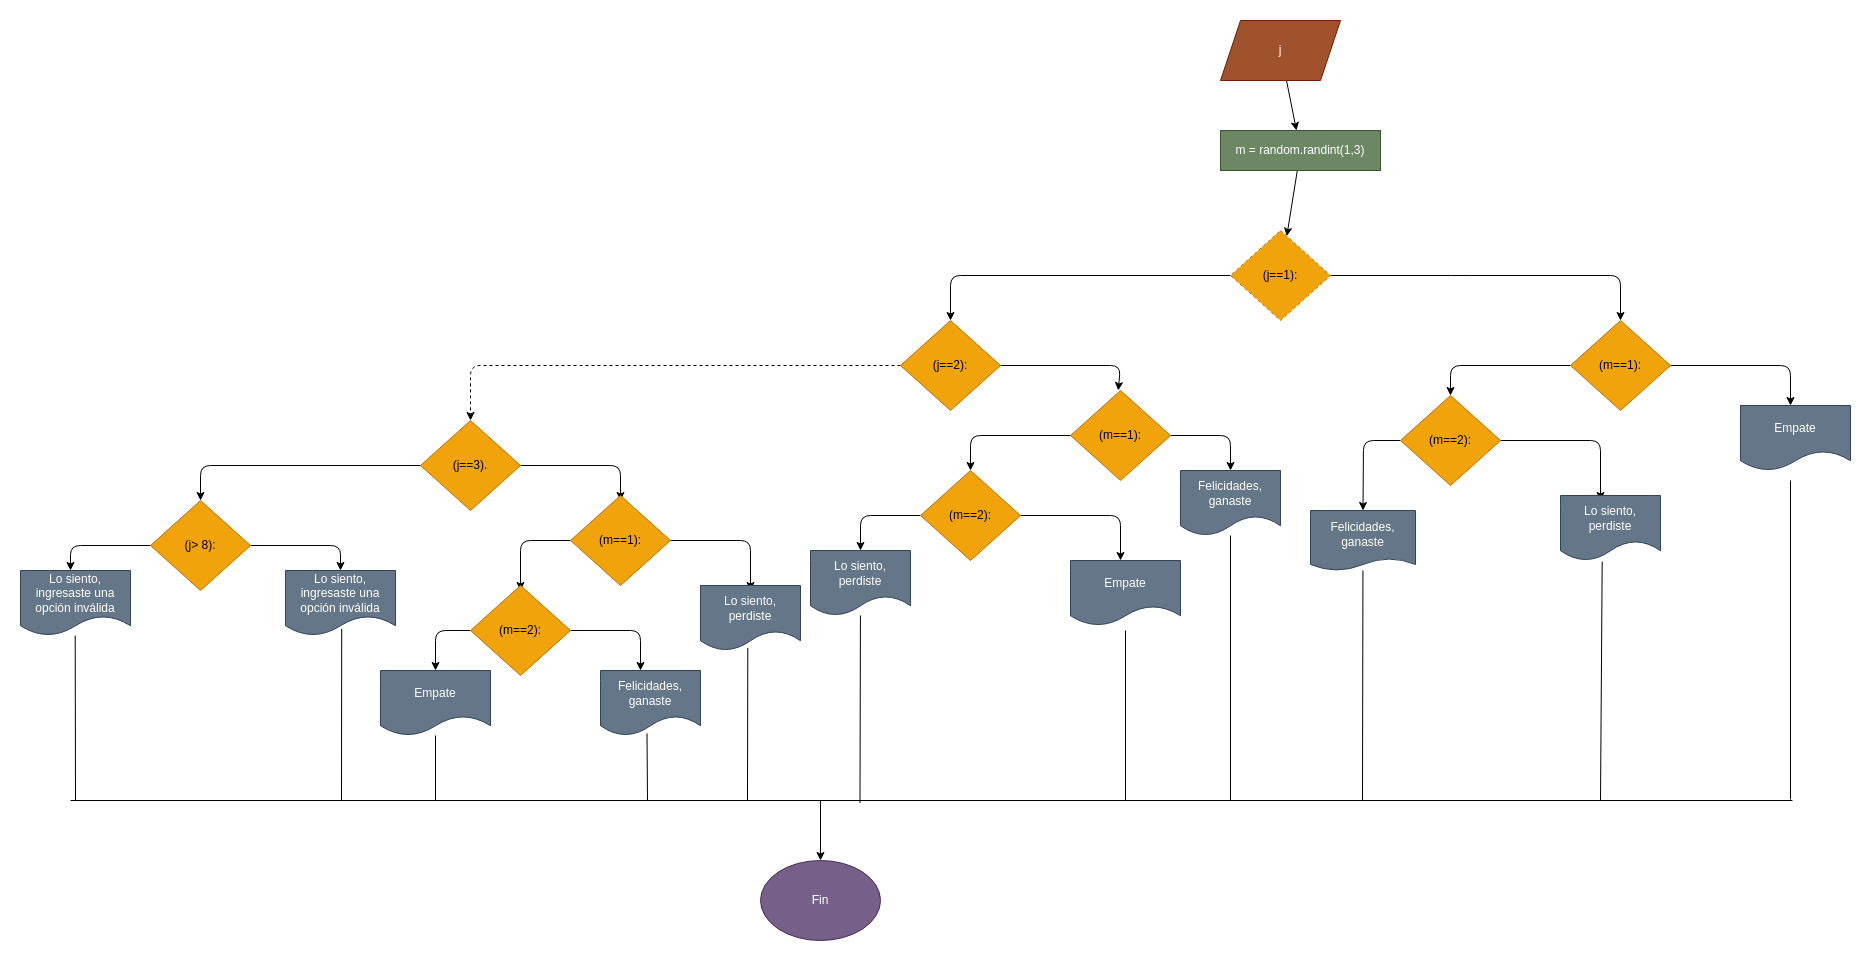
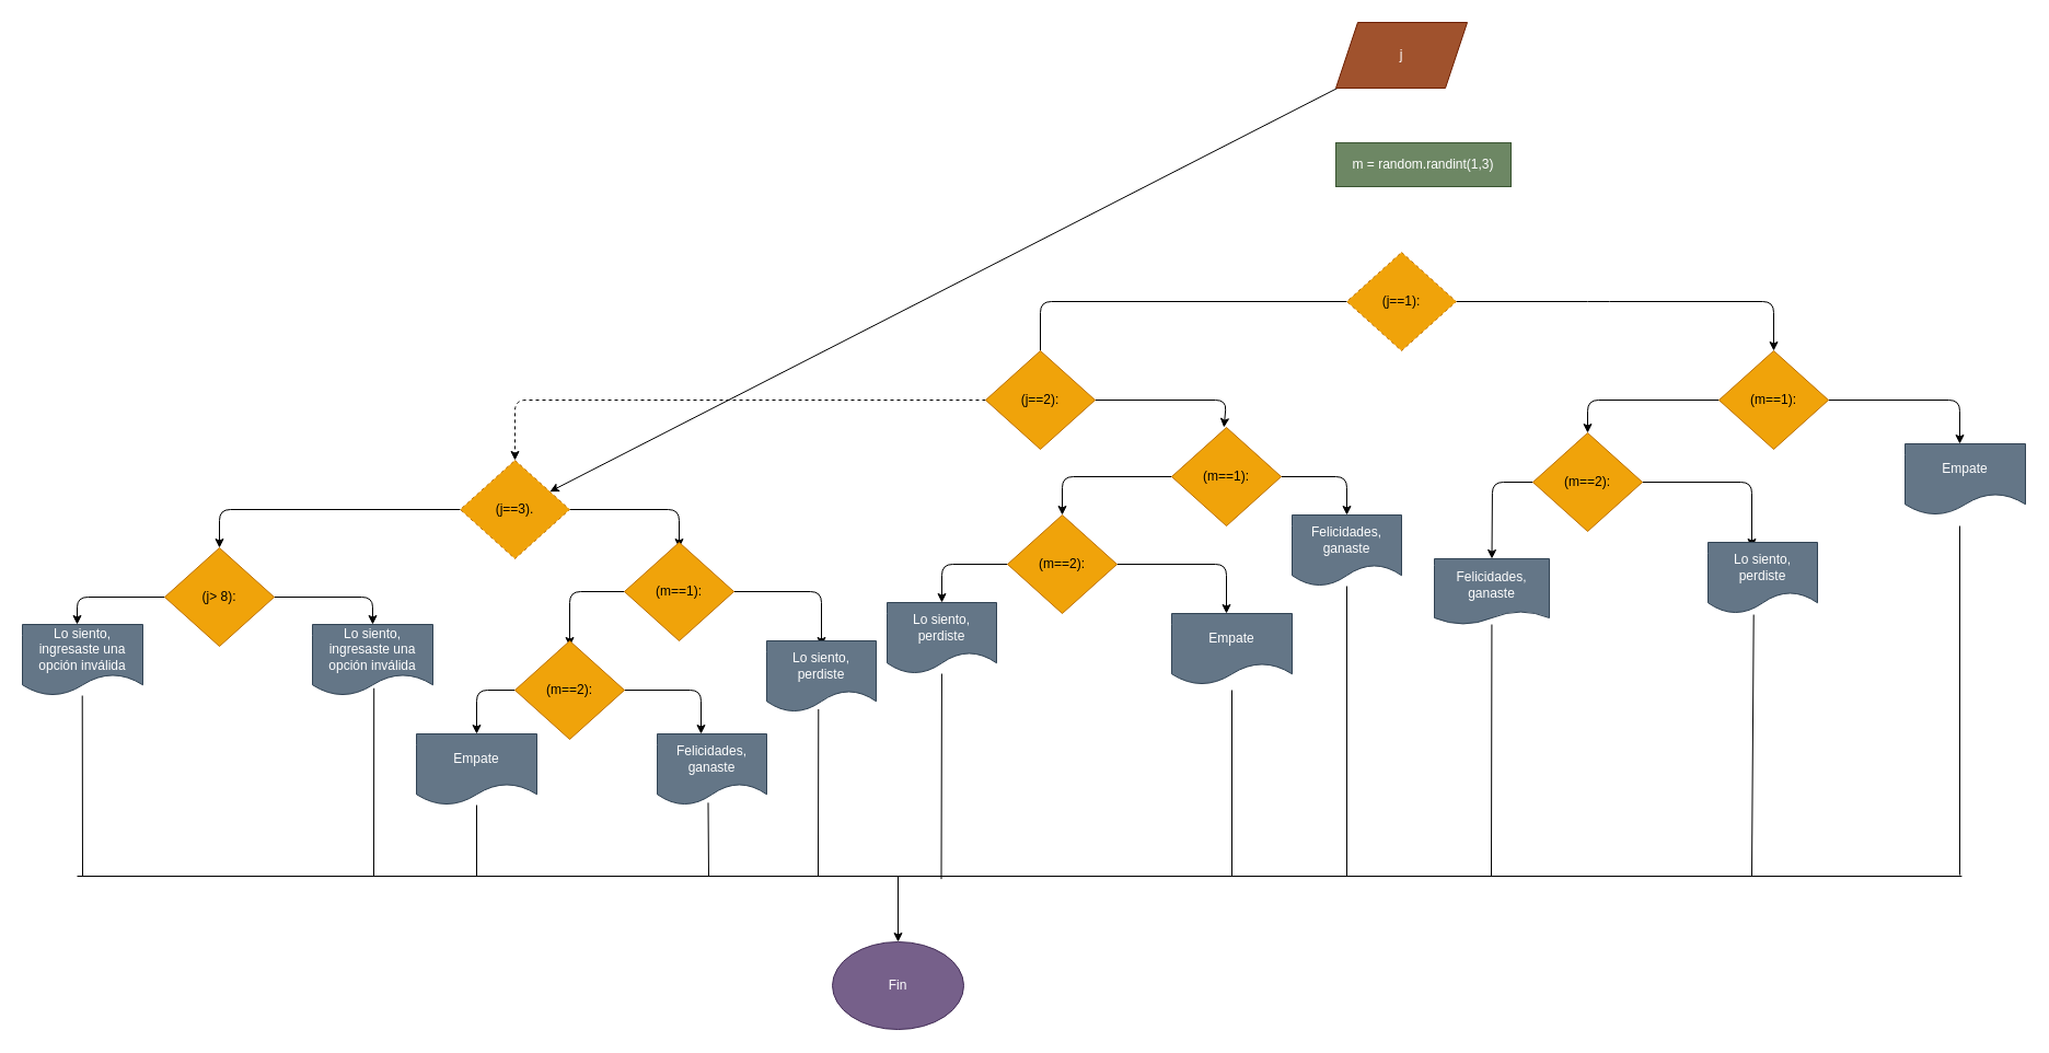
- <mxCell id="2" value="" style="edgeStyle=none;html=1;" edge="1" parent="1" source="3" target="5"><mxGeometry relative="1" as="geometry" /></mxCell>
+ <mxCell id="2" value="" style="edgeStyle=none;html=1;" edge="1" parent="1" source="3" target="32"><mxGeometry relative="1" as="geometry" /></mxCell>
- <mxCell id="4" value="" style="edgeStyle=none;html=1;" edge="1" parent="1" source="5" target="8"><mxGeometry relative="1" as="geometry" /></mxCell>
- <mxCell id="7" style="edgeStyle=none;html=1;entryX=0.5;entryY=0;entryDx=0;entryDy=0;" edge="1" parent="1" source="8" target="18"><mxGeometry relative="1" as="geometry"><mxPoint x="1070" y="320" as="targetPoint" /><Array as="points"><mxPoint x="950" y="275" /></Array></mxGeometry></mxCell>
+ <mxCell id="7" style="edgeStyle=none;html=1;entryX=0.5;entryY=0;entryDx=0;entryDy=0;endArrow=none;" edge="1" parent="1" source="8" target="18"><mxGeometry relative="1" as="geometry"><mxPoint x="1070" y="320" as="targetPoint" /><Array as="points"><mxPoint x="950" y="275" /></Array></mxGeometry></mxCell>
- <mxCell id="32" value="(j==3)." style="rhombus;whiteSpace=wrap;html=1;fillColor=#f0a30a;fontColor=#000000;strokeColor=#BD7000;" vertex="1" parent="1"><mxGeometry x="420" y="420" width="100" height="90" as="geometry" /></mxCell>
+ <mxCell id="32" value="(j==3)." style="rhombus;whiteSpace=wrap;html=1;fillColor=#f0a30a;fontColor=#000000;strokeColor=#BD7000;dashed=1;" vertex="1" parent="1"><mxGeometry x="420" y="420" width="100" height="90" as="geometry" /></mxCell>
